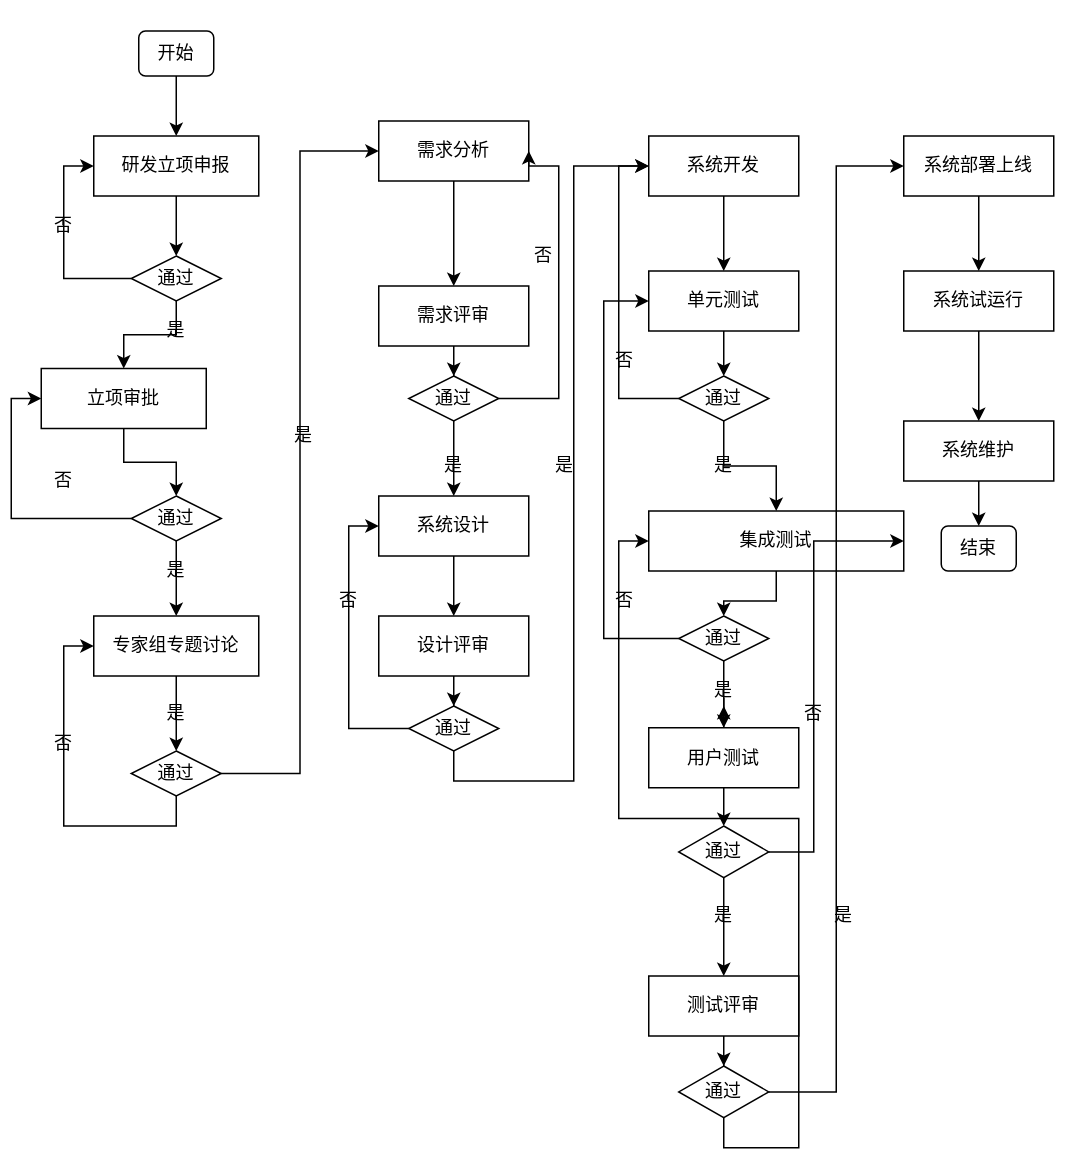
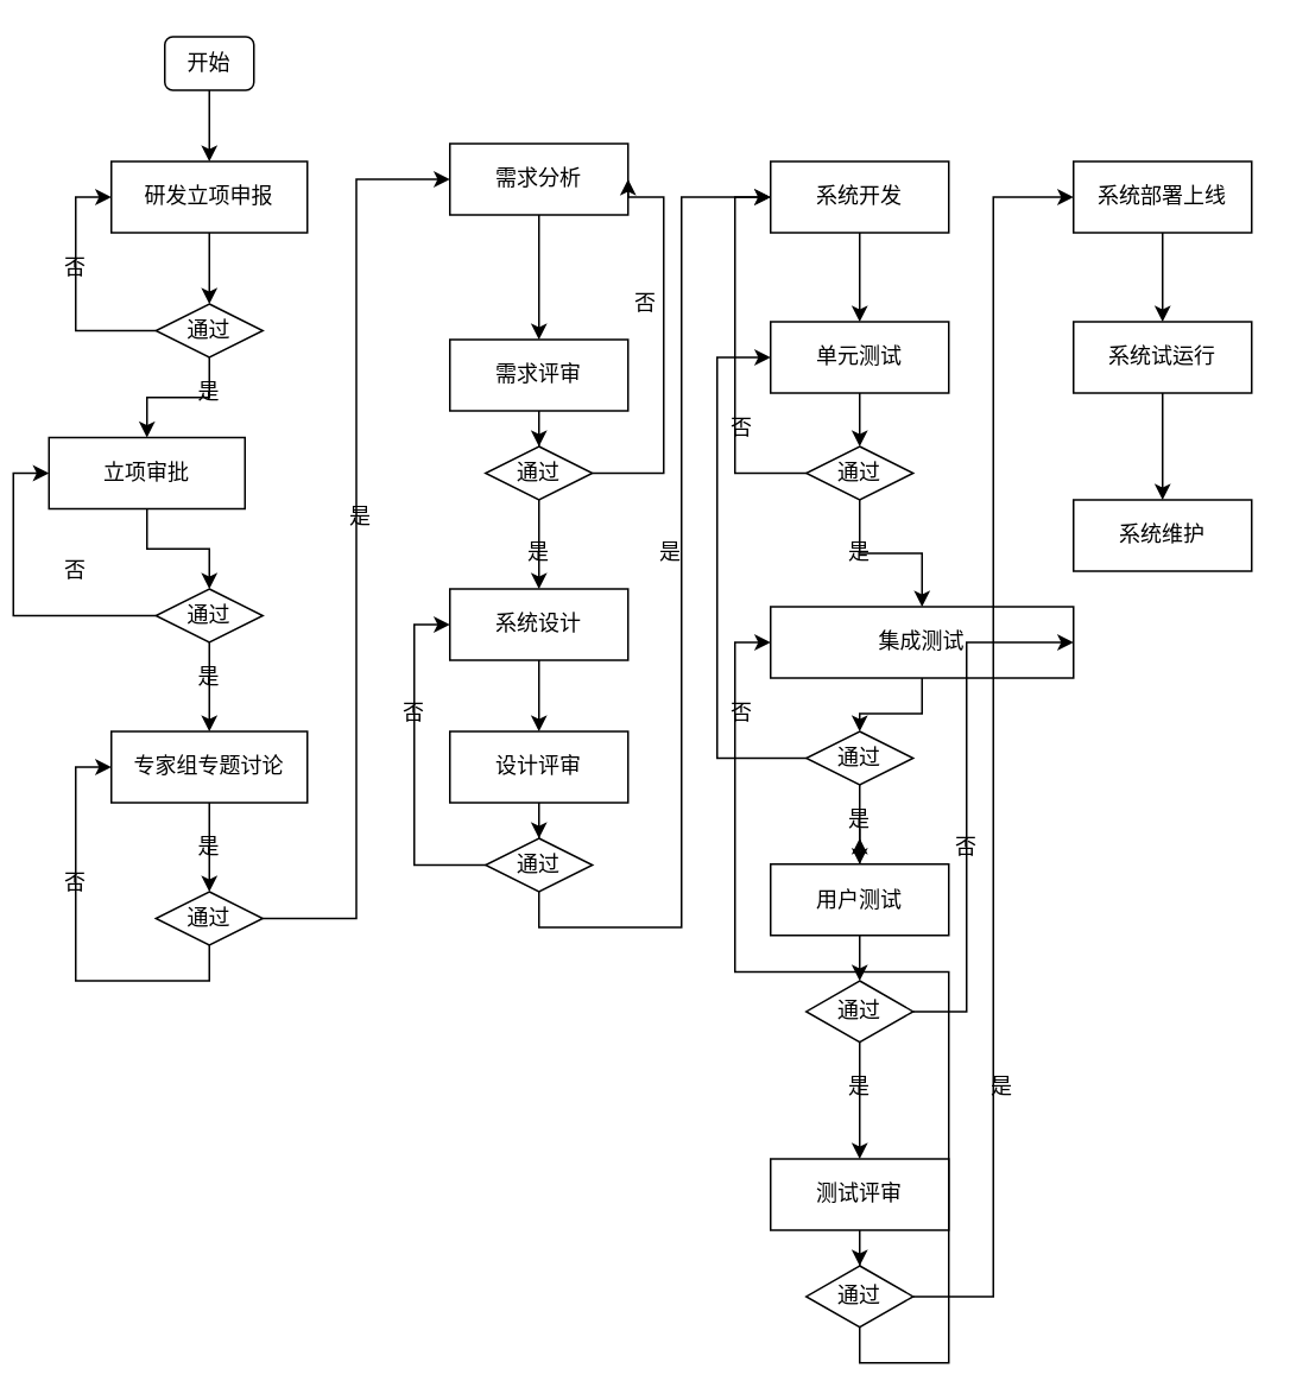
- <mxCell id="33" value="" style="edgeStyle=orthogonalEdgeStyle;rounded=0;orthogonalLoop=1;jettySize=auto;html=1;" edge="1" parent="1" source="34" target="70"><mxGeometry relative="1" as="geometry" /></mxCell>
- <mxCell id="70" value="结束" style="rounded=1;whiteSpace=wrap;html=1;" vertex="1" parent="1"><mxGeometry x="625" y="350" width="50" height="30" as="geometry" /></mxCell>
